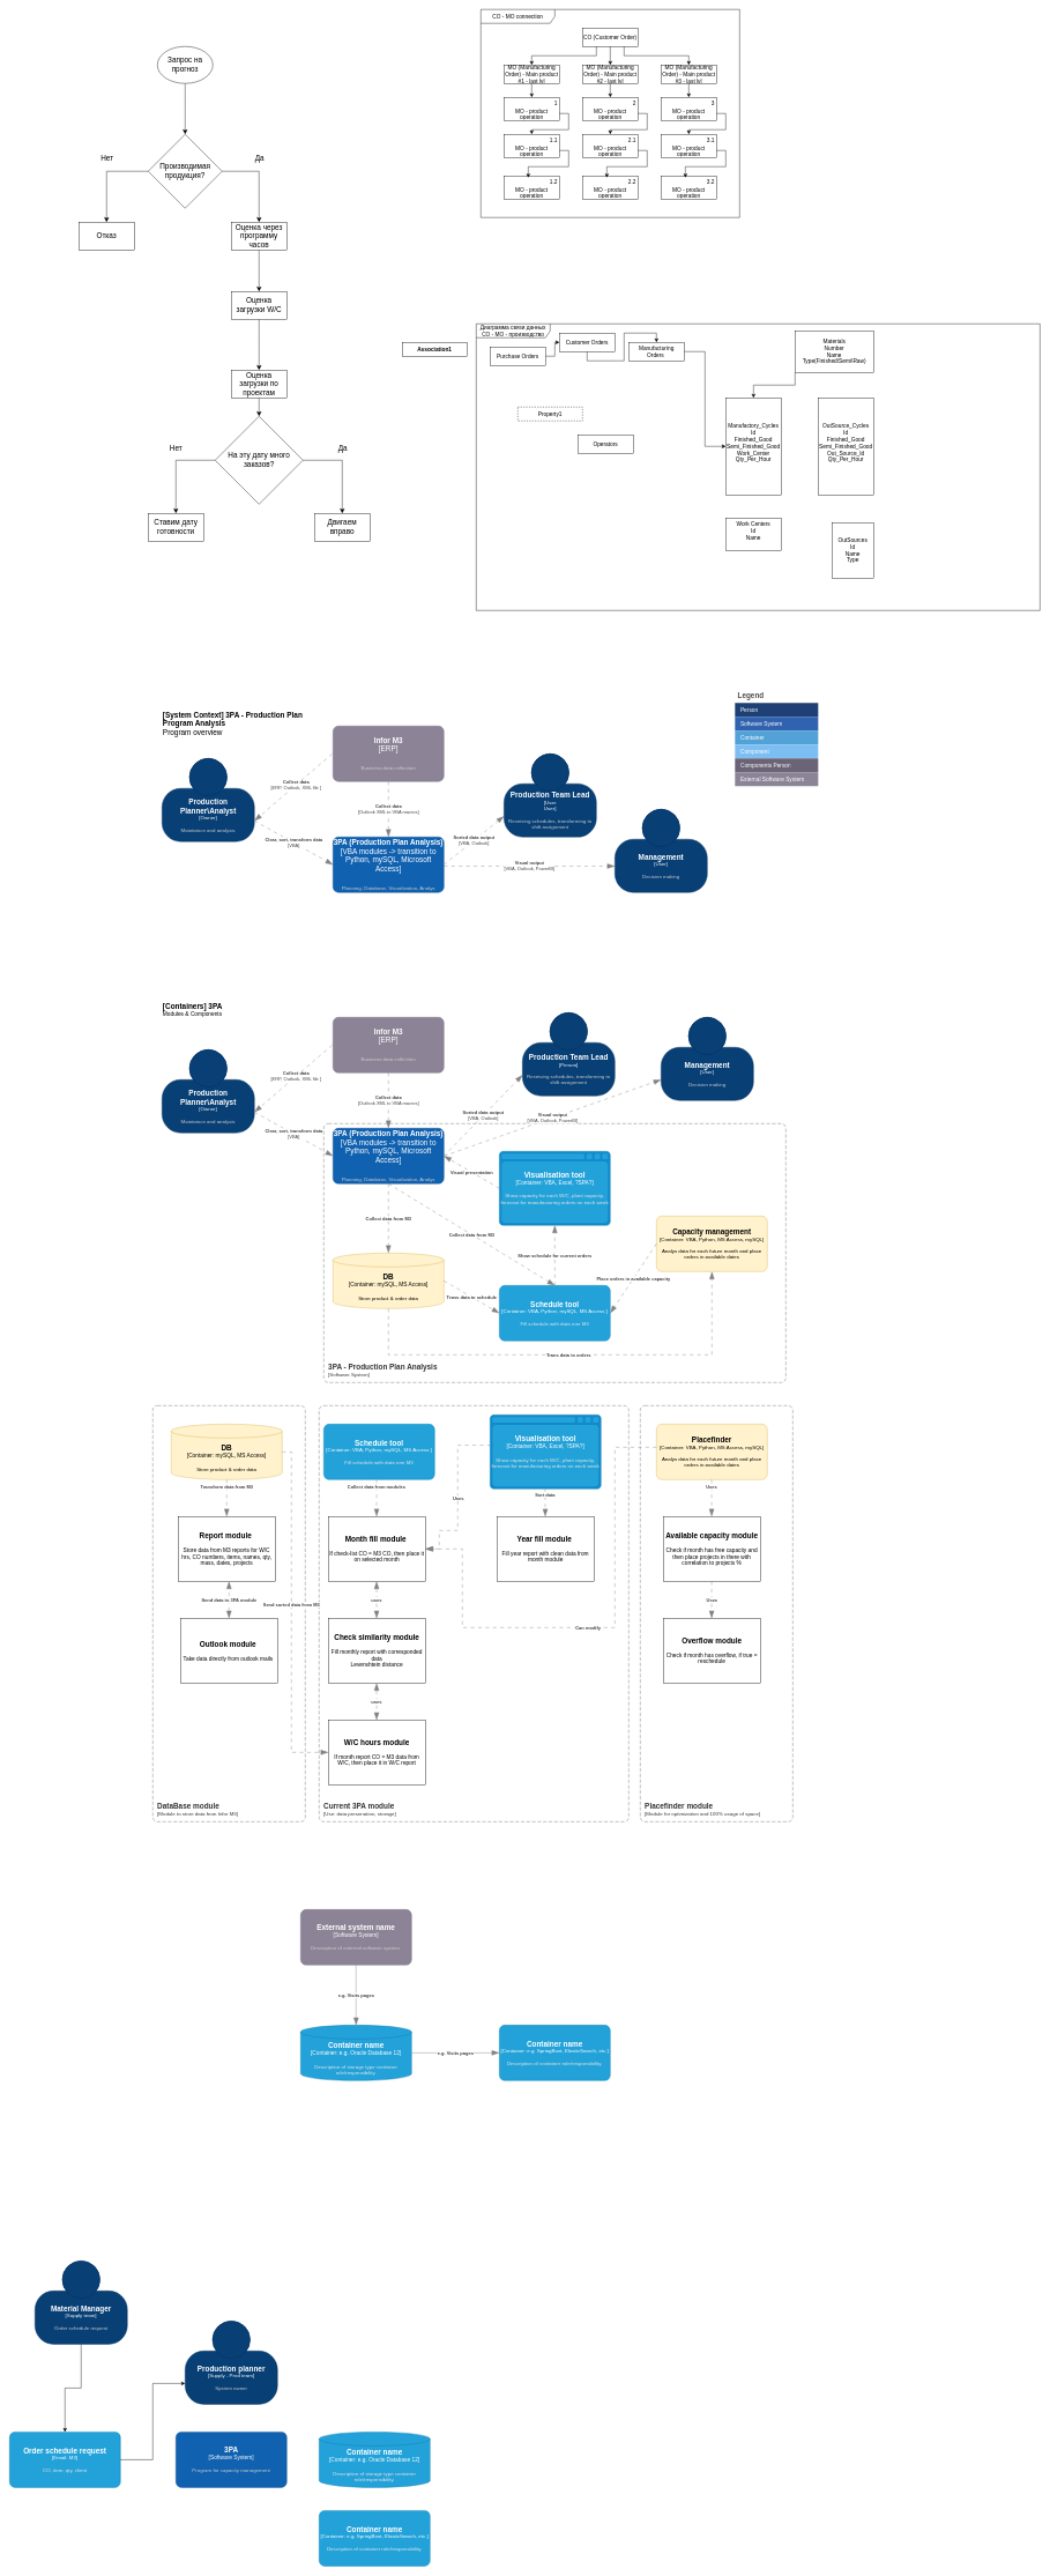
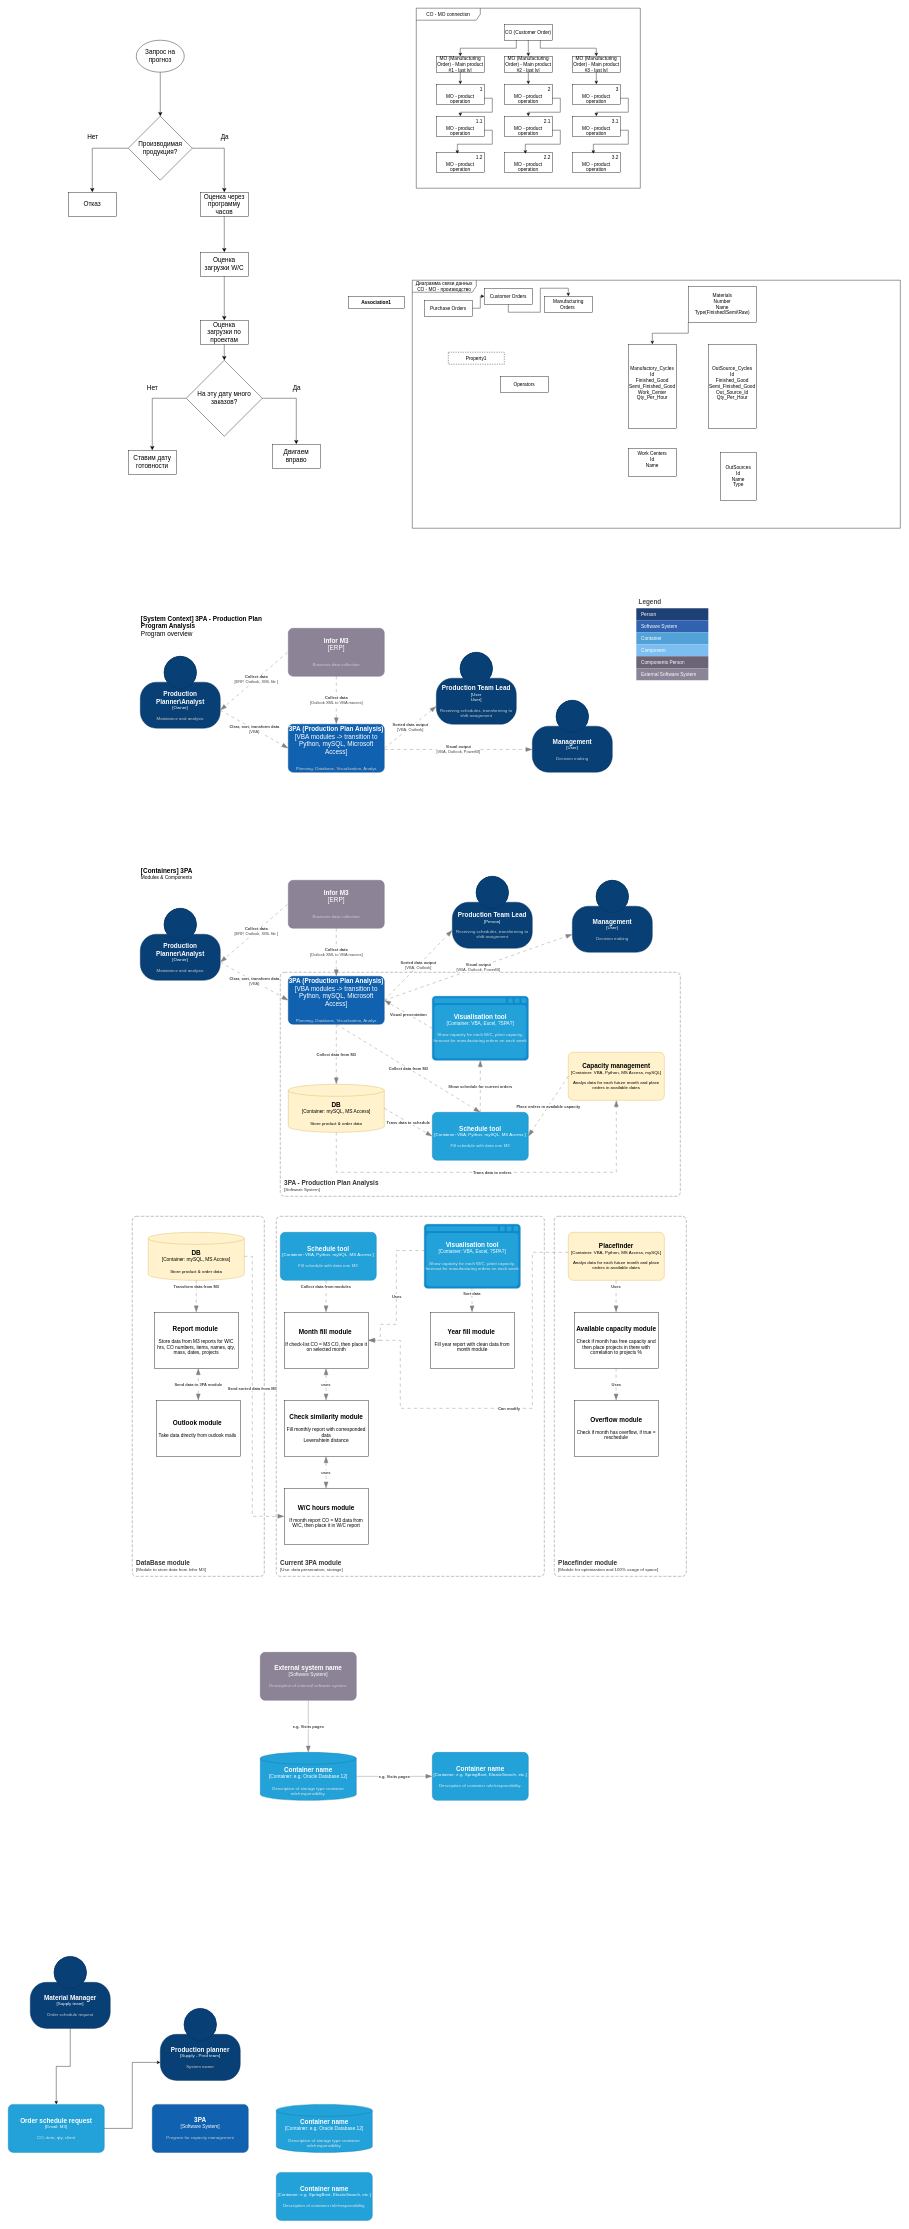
- <mxCell id="152" style="edgeStyle=orthogonalEdgeStyle;rounded=0;orthogonalLoop=1;jettySize=auto;html=1;exitX=1;exitY=0.5;exitDx=0;exitDy=0;entryX=0;entryY=0.5;entryDx=0;entryDy=0;" edge="1" parent="149" source="153" target="157"><mxGeometry relative="1" as="geometry" /></mxCell>
- <mxCell id="110" value="Ставим дату готовности" style="rounded=0;whiteSpace=wrap;html=1;fontSize=16;" parent="1" vertex="1"><mxGeometry x="320" y="1110" width="120" height="60" as="geometry" /></mxCell>
+ <mxCell id="110" value="Ставим дату готовности" style="rounded=0;whiteSpace=wrap;html=1;fontSize=16;" parent="1" vertex="1"><mxGeometry x="320" y="1125" width="120" height="60" as="geometry" /></mxCell>
